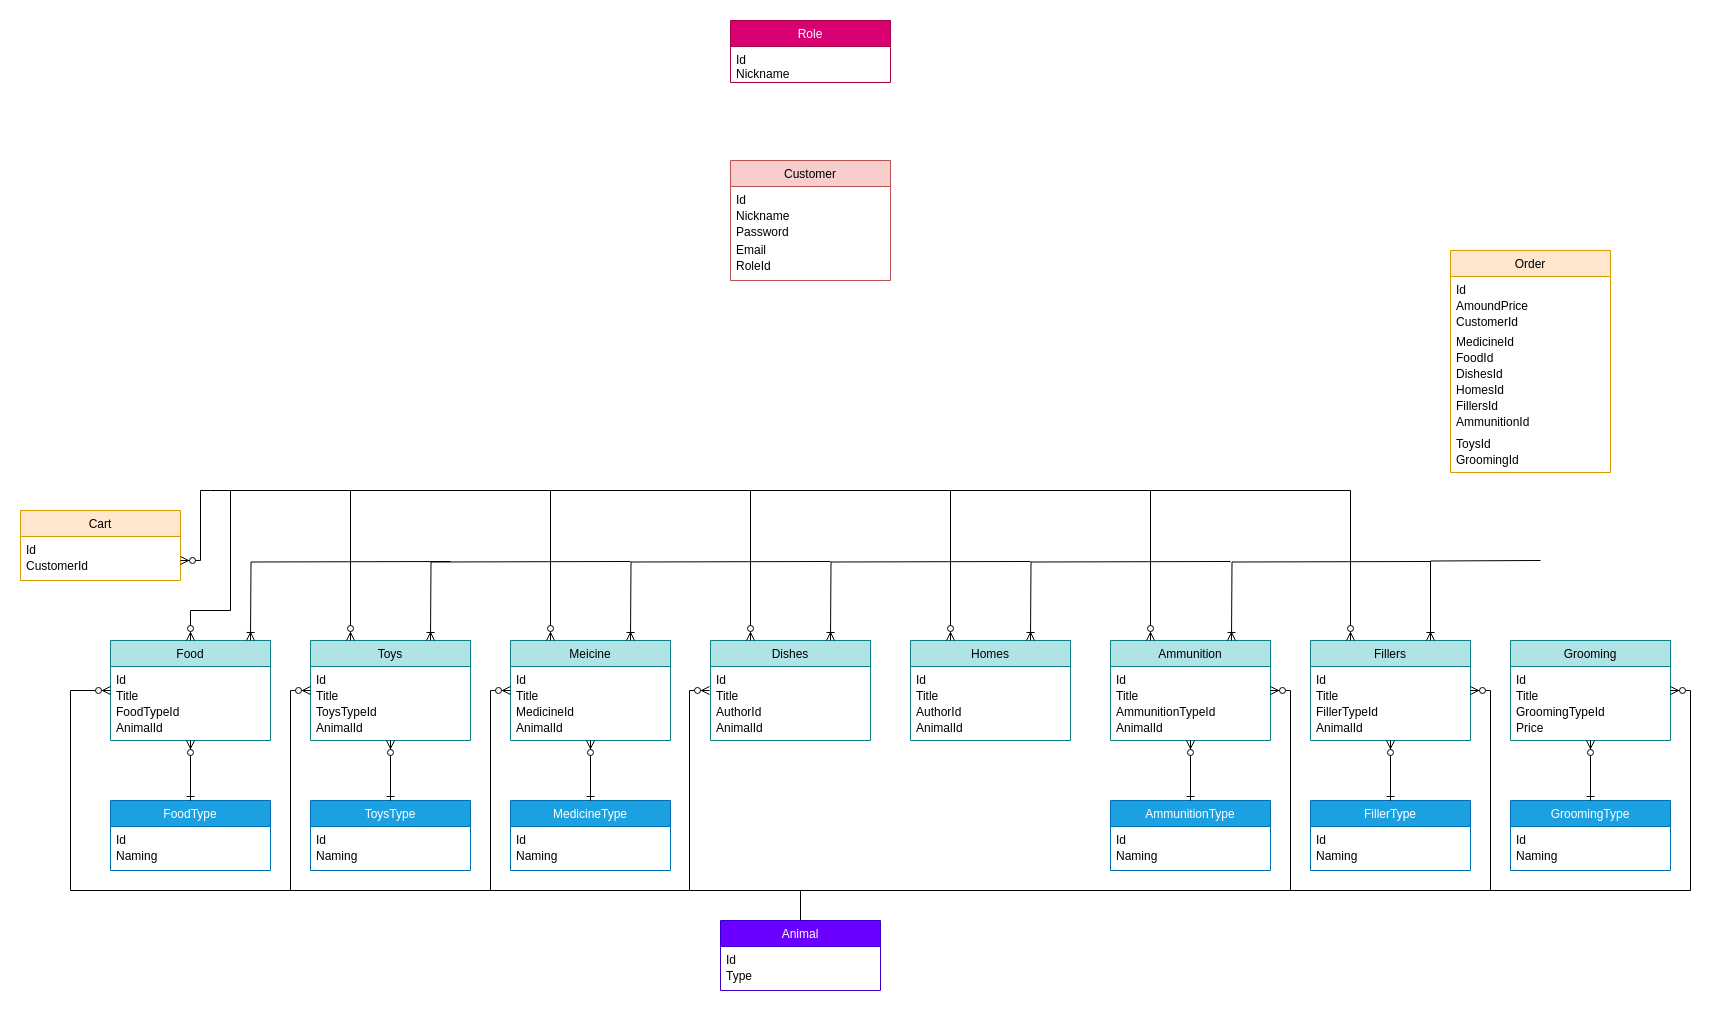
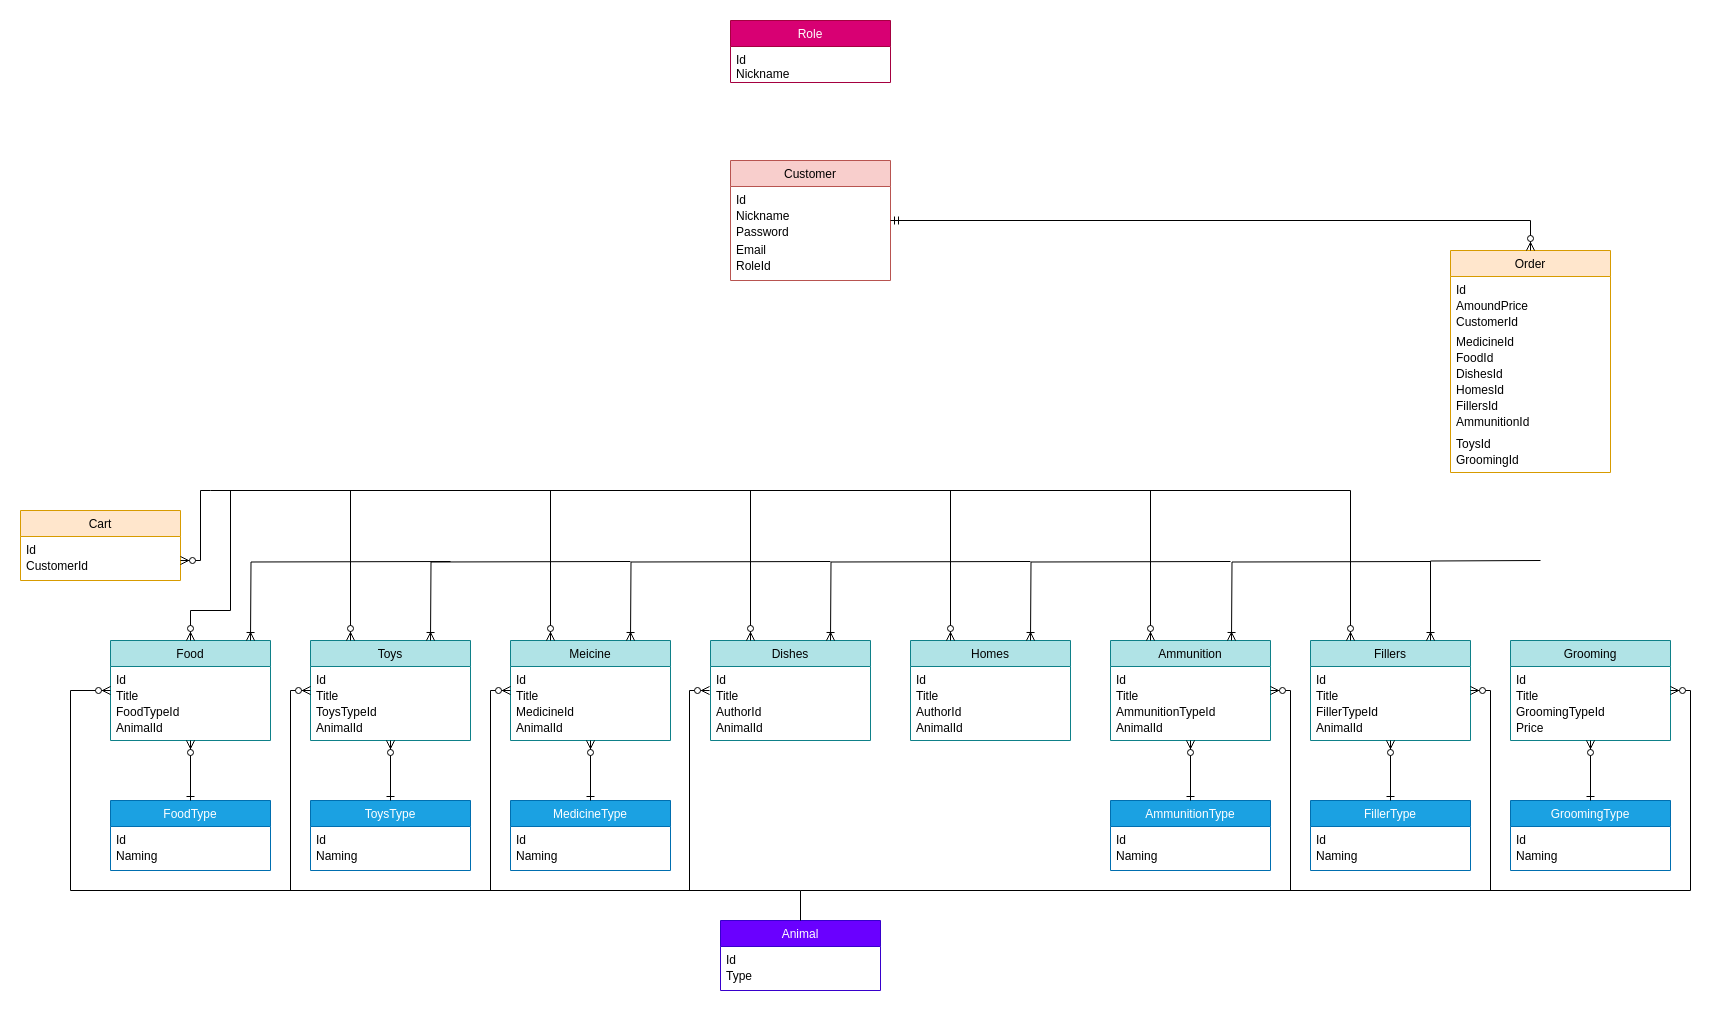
+ <mxCell id="114" value="" style="edgeStyle=orthogonalEdgeStyle;fontSize=12;html=1;endArrow=ERzeroToMany;startArrow=ERmandOne;rounded=0;exitX=1;exitY=0.5;exitDx=0;exitDy=0;entryX=0.5;entryY=0;entryDx=0;entryDy=0;" edge="1" parent="1" source="2" target="8"><mxGeometry width="100" height="100" relative="1" as="geometry"><mxPoint x="809.5" y="450" as="sourcePoint" /><mxPoint x="909.5" y="350" as="targetPoint" /></mxGeometry></mxCell>
